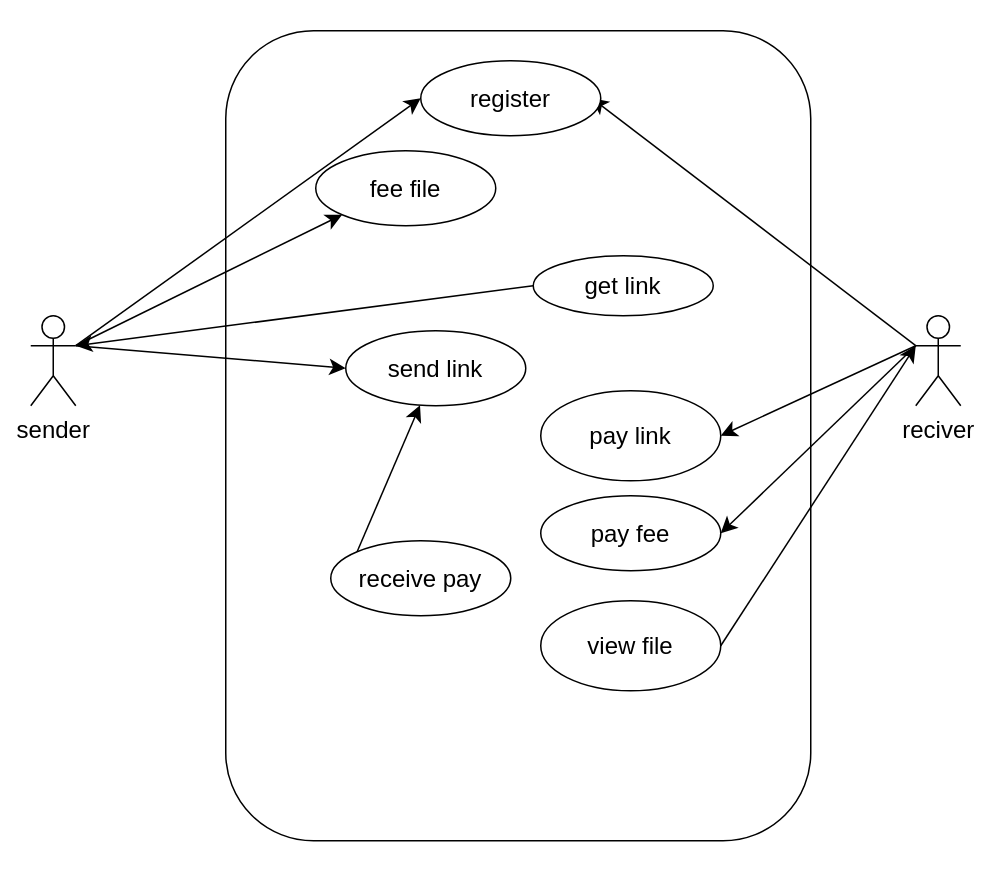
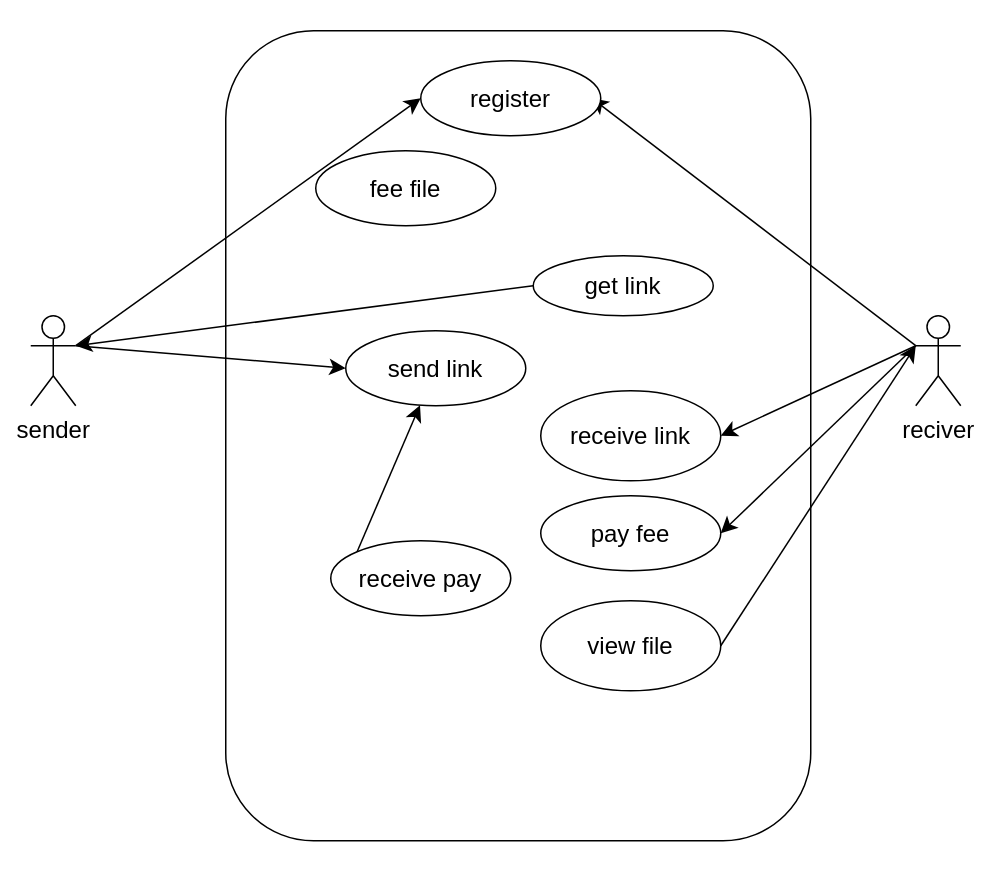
- <mxCell id="20" style="edgeStyle=none;curved=1;rounded=0;orthogonalLoop=1;jettySize=auto;html=1;exitX=1;exitY=0.333;exitDx=0;exitDy=0;exitPerimeter=0;entryX=0;entryY=1;entryDx=0;entryDy=0;fontSize=12;startSize=8;endSize=8;" edge="1" parent="1" source="2" target="9"><mxGeometry relative="1" as="geometry" /></mxCell>
- <mxCell id="13" value="pay link" style="ellipse;whiteSpace=wrap;html=1;fontSize=16;" vertex="1" parent="1"><mxGeometry x="360" y="260" width="120" height="60" as="geometry" /></mxCell>
+ <mxCell id="13" value="receive link" style="ellipse;whiteSpace=wrap;html=1;fontSize=16;" vertex="1" parent="1"><mxGeometry x="360" y="260" width="120" height="60" as="geometry" /></mxCell>
